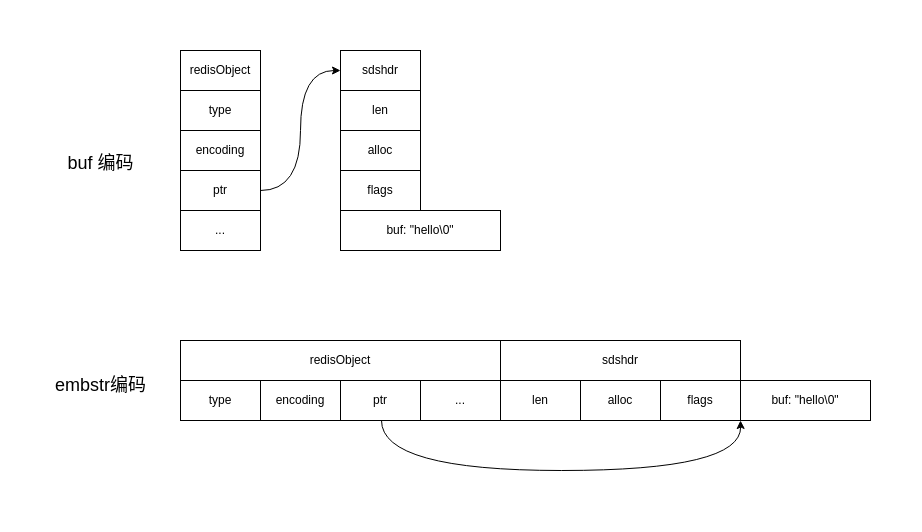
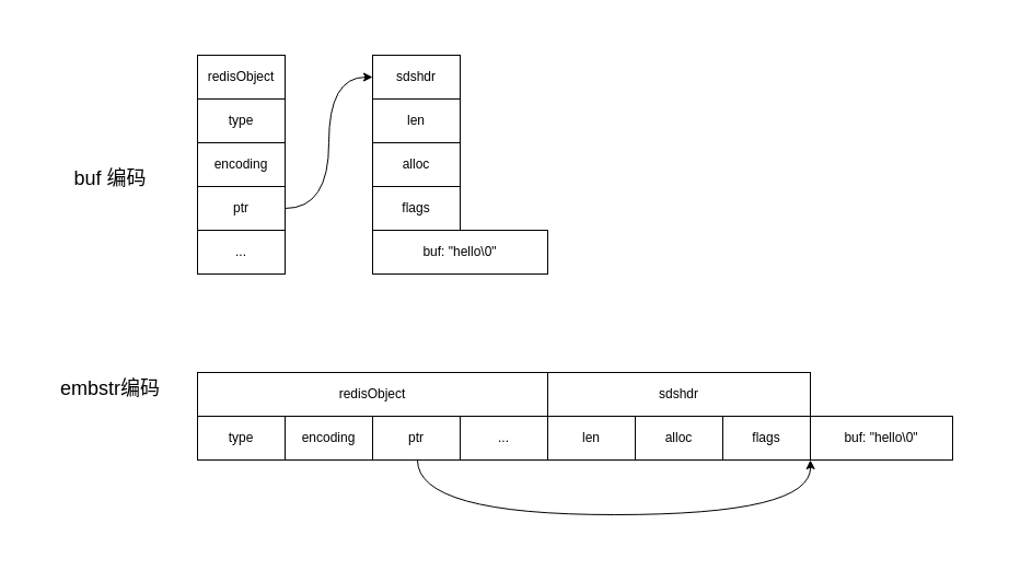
- <mxCell id="21" value="&lt;font style=&quot;font-size: 18px;&quot;&gt;embstr编码&lt;/font&gt;" style="text;html=1;align=center;verticalAlign=middle;resizable=0;points=[];autosize=1;strokeColor=none;fillColor=none;" vertex="1" parent="1"><mxGeometry x="45" y="365" width="110" height="40" as="geometry" /></mxCell>
+ <mxCell id="21" value="&lt;font style=&quot;font-size: 18px;&quot;&gt;embstr编码&lt;/font&gt;" style="text;html=1;align=center;verticalAlign=middle;resizable=0;points=[];autosize=1;strokeColor=none;fillColor=none;" vertex="1" parent="1"><mxGeometry x="45" y="335" width="110" height="40" as="geometry" /></mxCell>
